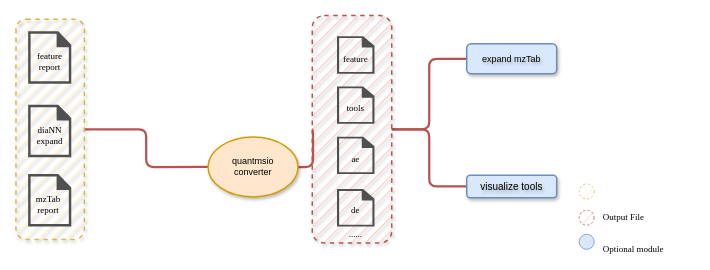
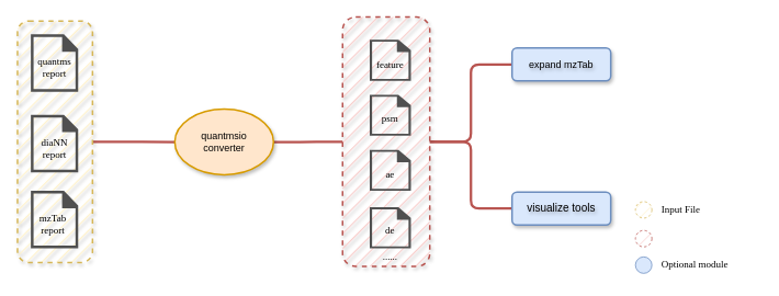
- <mxCell id="5" value="&lt;div&gt;feature&lt;/div&gt;&lt;div&gt;report&lt;/div&gt;" style="shape=note;whiteSpace=wrap;html=1;backgroundOutline=1;darkOpacity=0.05;fillStyle=solid;direction=west;gradientDirection=north;shadow=0;size=0;pointerEvents=1;fontStyle=0;strokeColor=none;textShadow=0;fontFamily=Tahoma;fontSize=12;fillColor=none;" vertex="1" parent="1"><mxGeometry x="30.79" y="61.45" width="70" height="40" as="geometry" /></mxCell>
+ <mxCell id="5" value="&lt;div&gt;quantms&lt;/div&gt;&lt;div&gt;report&lt;/div&gt;" style="shape=note;whiteSpace=wrap;html=1;backgroundOutline=1;darkOpacity=0.05;fillStyle=solid;direction=west;gradientDirection=north;shadow=0;size=0;pointerEvents=1;fontStyle=0;strokeColor=none;textShadow=0;fontFamily=Tahoma;fontSize=12;fillColor=none;" vertex="1" parent="1"><mxGeometry x="30.79" y="61.45" width="70" height="40" as="geometry" /></mxCell>
- <mxCell id="24" value="tools" style="shape=note;whiteSpace=wrap;html=1;backgroundOutline=1;darkOpacity=0.05;fillStyle=solid;direction=west;gradientDirection=north;shadow=0;size=0;pointerEvents=1;fontStyle=0;strokeColor=none;textShadow=0;fontFamily=Tahoma;fontSize=12;fillColor=none;" vertex="1" parent="1"><mxGeometry x="440.88" y="124.32" width="66.24" height="40.34" as="geometry" /></mxCell>
+ <mxCell id="24" value="psm" style="shape=note;whiteSpace=wrap;html=1;backgroundOutline=1;darkOpacity=0.05;fillStyle=solid;direction=west;gradientDirection=north;shadow=0;size=0;pointerEvents=1;fontStyle=0;strokeColor=none;textShadow=0;fontFamily=Tahoma;fontSize=12;fillColor=none;" vertex="1" parent="1"><mxGeometry x="440.88" y="124.32" width="66.24" height="40.34" as="geometry" /></mxCell>
- <mxCell id="18" value="&lt;div&gt;diaNN&lt;/div&gt;&lt;div&gt;expand&lt;/div&gt;" style="shape=note;whiteSpace=wrap;html=1;backgroundOutline=1;darkOpacity=0.05;fillStyle=solid;direction=west;gradientDirection=north;shadow=0;size=0;pointerEvents=1;fontStyle=0;strokeColor=none;textShadow=0;fontFamily=Tahoma;fontSize=12;fillColor=none;" vertex="1" parent="1"><mxGeometry x="30.79" y="159.79" width="70" height="40" as="geometry" /></mxCell>
+ <mxCell id="18" value="&lt;div&gt;diaNN&lt;/div&gt;&lt;div&gt;report&lt;/div&gt;" style="shape=note;whiteSpace=wrap;html=1;backgroundOutline=1;darkOpacity=0.05;fillStyle=solid;direction=west;gradientDirection=north;shadow=0;size=0;pointerEvents=1;fontStyle=0;strokeColor=none;textShadow=0;fontFamily=Tahoma;fontSize=12;fillColor=none;" vertex="1" parent="1"><mxGeometry x="30.79" y="159.79" width="70" height="40" as="geometry" /></mxCell>
- <mxCell id="20" value="quantmsio&lt;div&gt;converter&lt;/div&gt;" style="ellipse;whiteSpace=wrap;html=1;rounded=1;shadow=1;glass=0;strokeColor=#d79b00;strokeWidth=2;align=center;verticalAlign=middle;fontFamily=Helvetica;fontSize=12;fontColor=default;fillColor=#ffe6cc;" vertex="1" parent="1"><mxGeometry x="277" y="182.18" width="120" height="80" as="geometry" /></mxCell>
+ <mxCell id="20" value="quantmsio&lt;div&gt;converter&lt;/div&gt;" style="ellipse;whiteSpace=wrap;html=1;rounded=1;shadow=1;glass=0;strokeColor=#d79b00;strokeWidth=2;align=center;verticalAlign=middle;fontFamily=Helvetica;fontSize=12;fontColor=default;fillColor=#ffe6cc;" vertex="1" parent="1"><mxGeometry x="212" y="132.18" width="120" height="80" as="geometry" /></mxCell>
- <mxCell id="31" value="&lt;span style=&quot;font-size: 10pt; font-family: Arial;&quot;&gt;visualize tools&lt;/span&gt;" style="rounded=1;whiteSpace=wrap;html=1;strokeColor=#6c8ebf;fillColor=#dae8fc;strokeWidth=2;glass=0;shadow=1;textShadow=1;" vertex="1" parent="1"><mxGeometry x="622" y="233.11" width="120" height="30" as="geometry" /></mxCell>
+ <mxCell id="31" value="&lt;span style=&quot;font-size: 10pt; font-family: Arial;&quot;&gt;visualize tools&lt;/span&gt;" style="rounded=1;whiteSpace=wrap;html=1;strokeColor=#6c8ebf;fillColor=#dae8fc;strokeWidth=2;glass=0;shadow=1;textShadow=1;" vertex="1" parent="1"><mxGeometry x="622" y="233.11" width="120" height="40" as="geometry" /></mxCell>
+ <mxCell id="14" value="Input File" style="shape=note;whiteSpace=wrap;html=1;backgroundOutline=1;darkOpacity=0.05;fillStyle=solid;direction=west;gradientDirection=north;shadow=0;size=0;pointerEvents=1;fontStyle=0;strokeColor=none;textShadow=0;fontFamily=Tahoma;fontSize=12;fillColor=none;align=left;verticalAlign=middle;fontColor=default;" vertex="1" parent="1"><mxGeometry x="802" y="239.79" width="95.05" height="30" as="geometry" /></mxCell>
- <mxCell id="13" value="Output File" style="shape=note;whiteSpace=wrap;html=1;backgroundOutline=1;darkOpacity=0.05;fillStyle=solid;direction=west;gradientDirection=north;shadow=0;size=0;pointerEvents=1;fontStyle=0;strokeColor=none;textShadow=0;fontFamily=Tahoma;fontSize=12;fillColor=none;align=left;" vertex="1" parent="1"><mxGeometry x="802" y="274.54" width="70" height="30.5" as="geometry" /></mxCell>
- <mxCell id="16" value="Optional module" style="shape=note;whiteSpace=wrap;html=1;backgroundOutline=1;darkOpacity=0.05;fillStyle=solid;direction=west;gradientDirection=north;shadow=0;size=0;pointerEvents=1;fontStyle=0;strokeColor=none;textShadow=0;fontFamily=Tahoma;fontSize=12;fillColor=none;align=left;" vertex="1" parent="1"><mxGeometry x="802" y="317.02" width="122.48" height="30" as="geometry" /></mxCell>
+ <mxCell id="16" value="Optional module" style="shape=note;whiteSpace=wrap;html=1;backgroundOutline=1;darkOpacity=0.05;fillStyle=solid;direction=west;gradientDirection=north;shadow=0;size=0;pointerEvents=1;fontStyle=0;strokeColor=none;textShadow=0;fontFamily=Tahoma;fontSize=12;fillColor=none;align=left;" vertex="1" parent="1"><mxGeometry x="802" y="307.02" width="122.48" height="30" as="geometry" /></mxCell>
